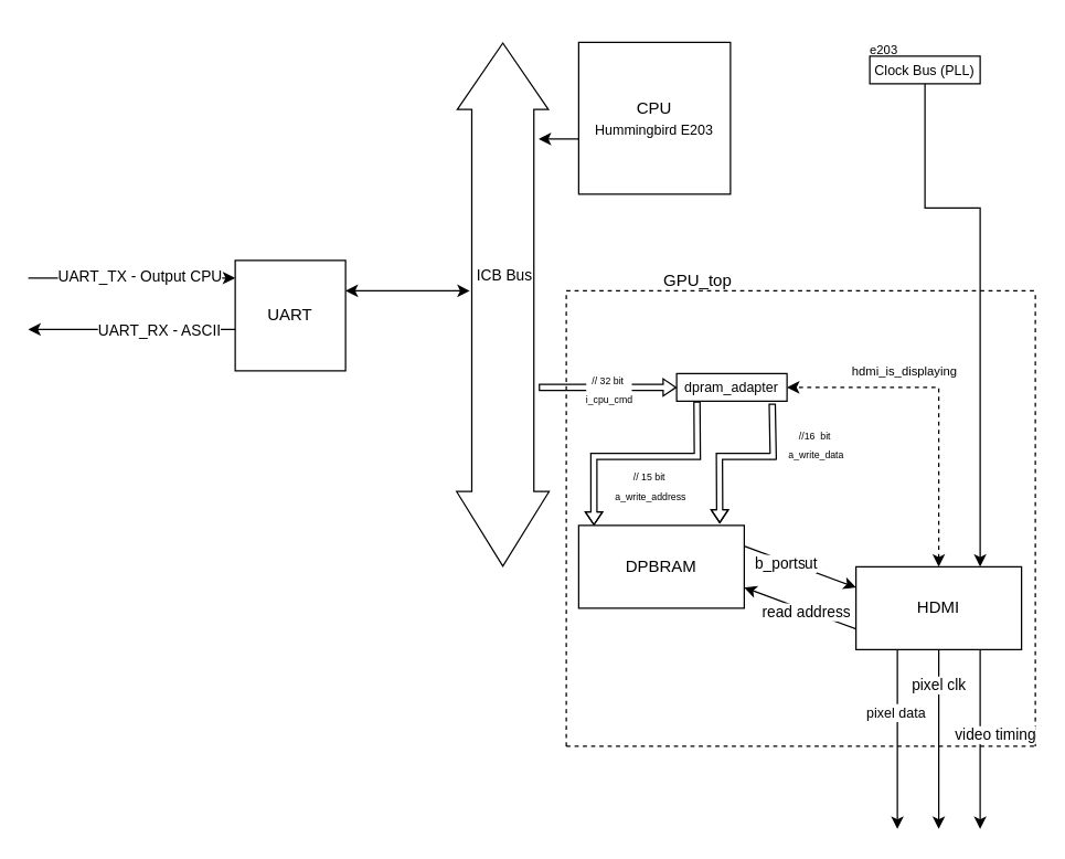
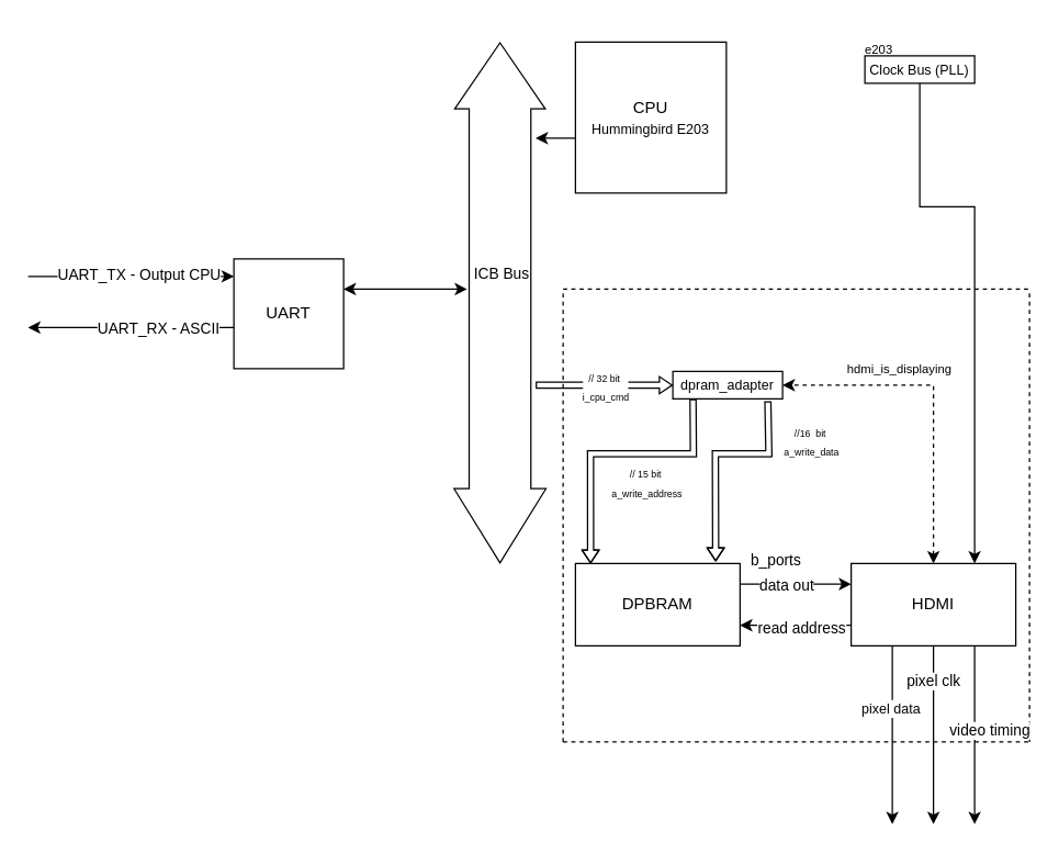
- <mxCell id="14" value="GPU_top" style="text;html=1;align=center;verticalAlign=middle;resizable=0;points=[];autosize=1;strokeColor=none;fillColor=none;" parent="1" vertex="1"><mxGeometry x="470" y="188" width="70" height="30" as="geometry" /></mxCell>
- <mxCell id="20" value="DPBRAM" style="rounded=0;whiteSpace=wrap;html=1;" parent="1" vertex="1"><mxGeometry x="419" y="380" width="120" height="60" as="geometry" /></mxCell>
+ <mxCell id="20" value="DPBRAM" style="rounded=0;whiteSpace=wrap;html=1;" parent="1" vertex="1"><mxGeometry x="419" y="410" width="120" height="60" as="geometry" /></mxCell>
